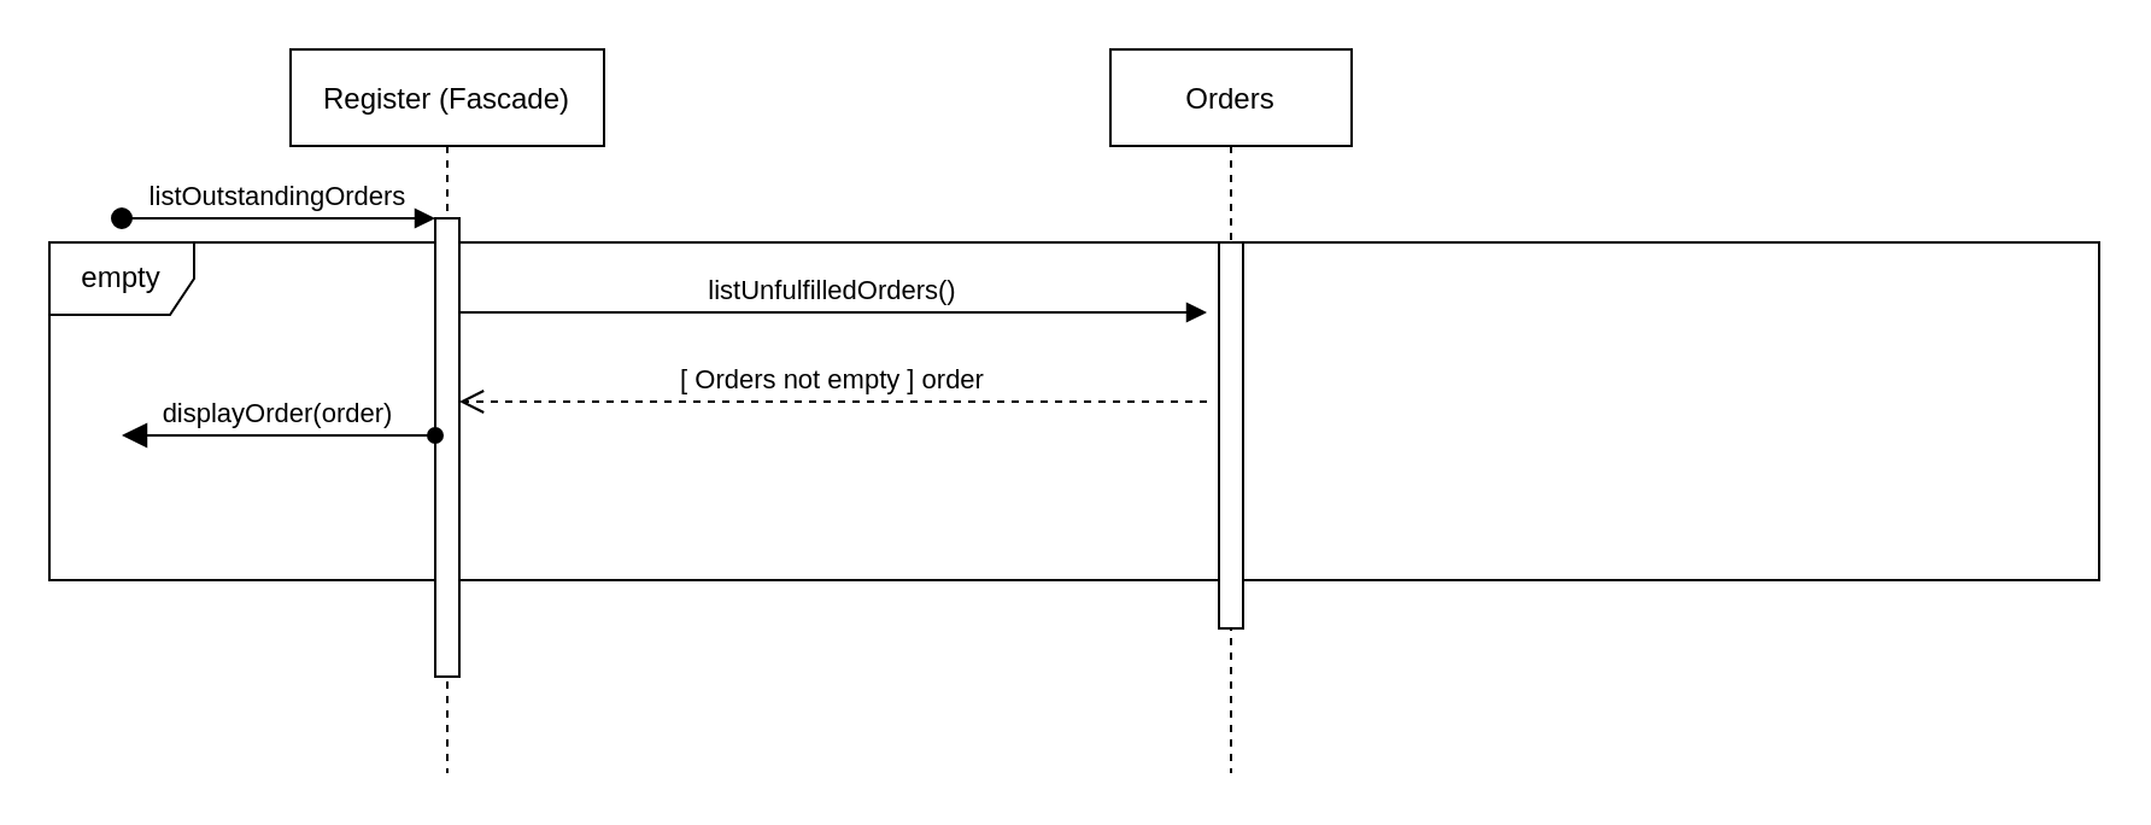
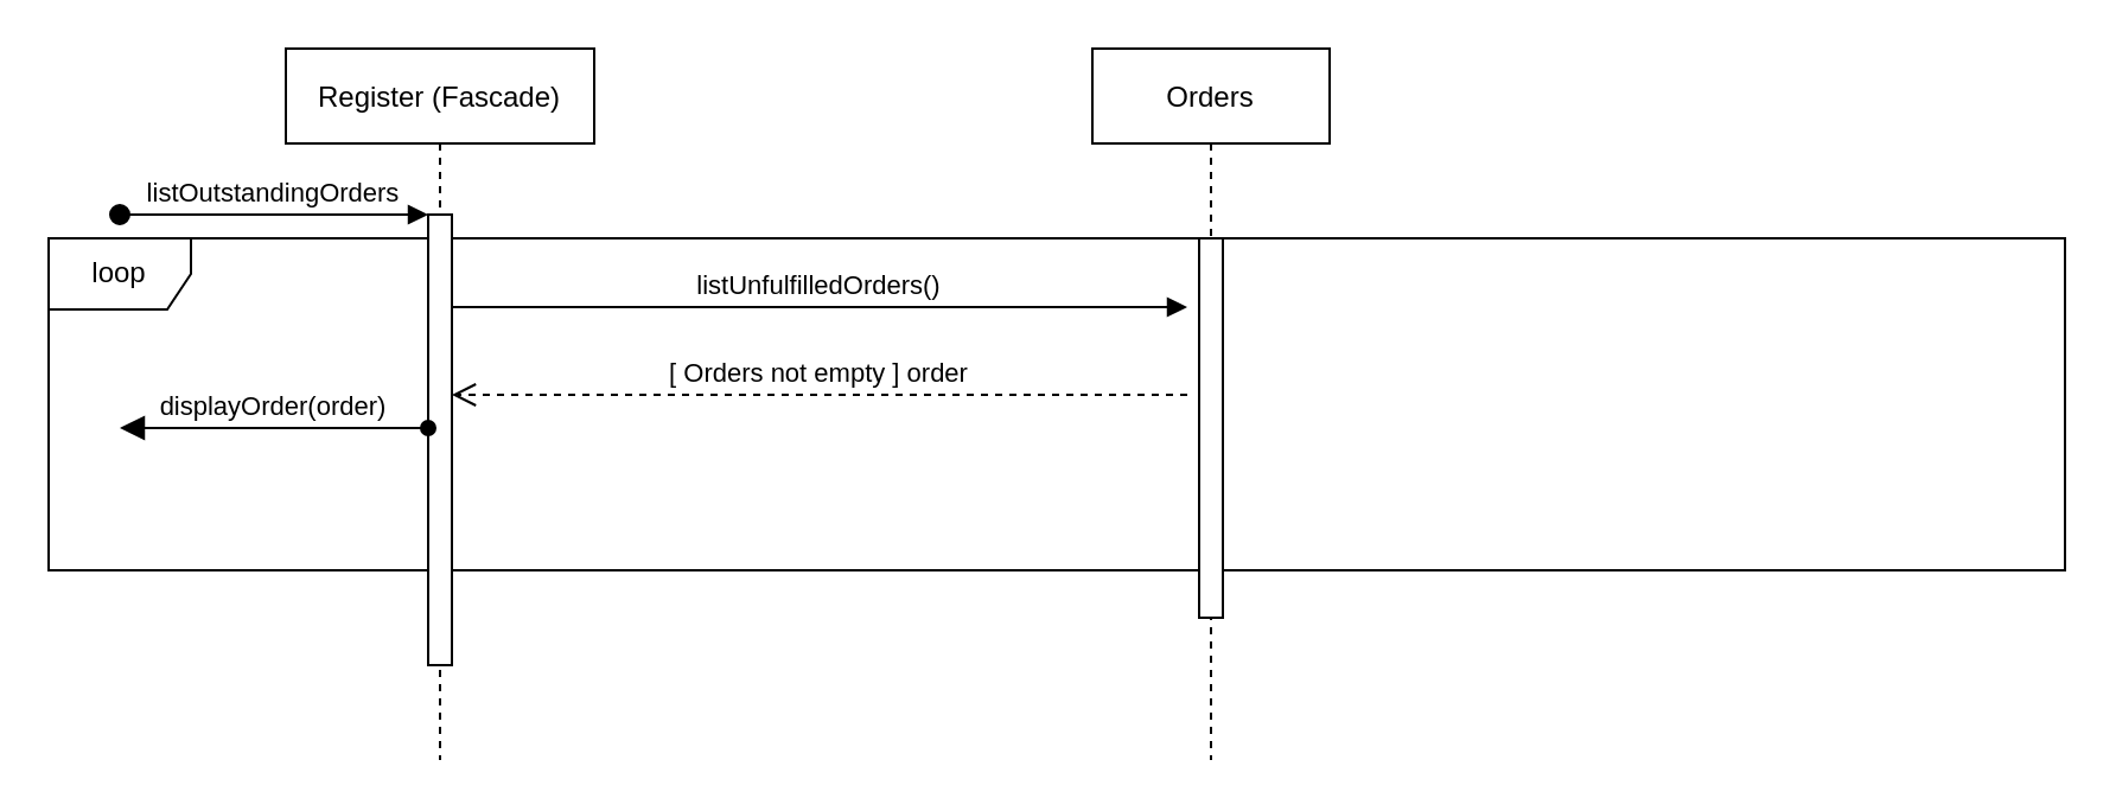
- <mxCell id="2" value="empty" style="shape=umlFrame;whiteSpace=wrap;html=1;" vertex="1" parent="1"><mxGeometry x="20" y="100" width="850" height="140" as="geometry" /></mxCell>
+ <mxCell id="2" value="loop" style="shape=umlFrame;whiteSpace=wrap;html=1;" vertex="1" parent="1"><mxGeometry x="20" y="100" width="850" height="140" as="geometry" /></mxCell>
